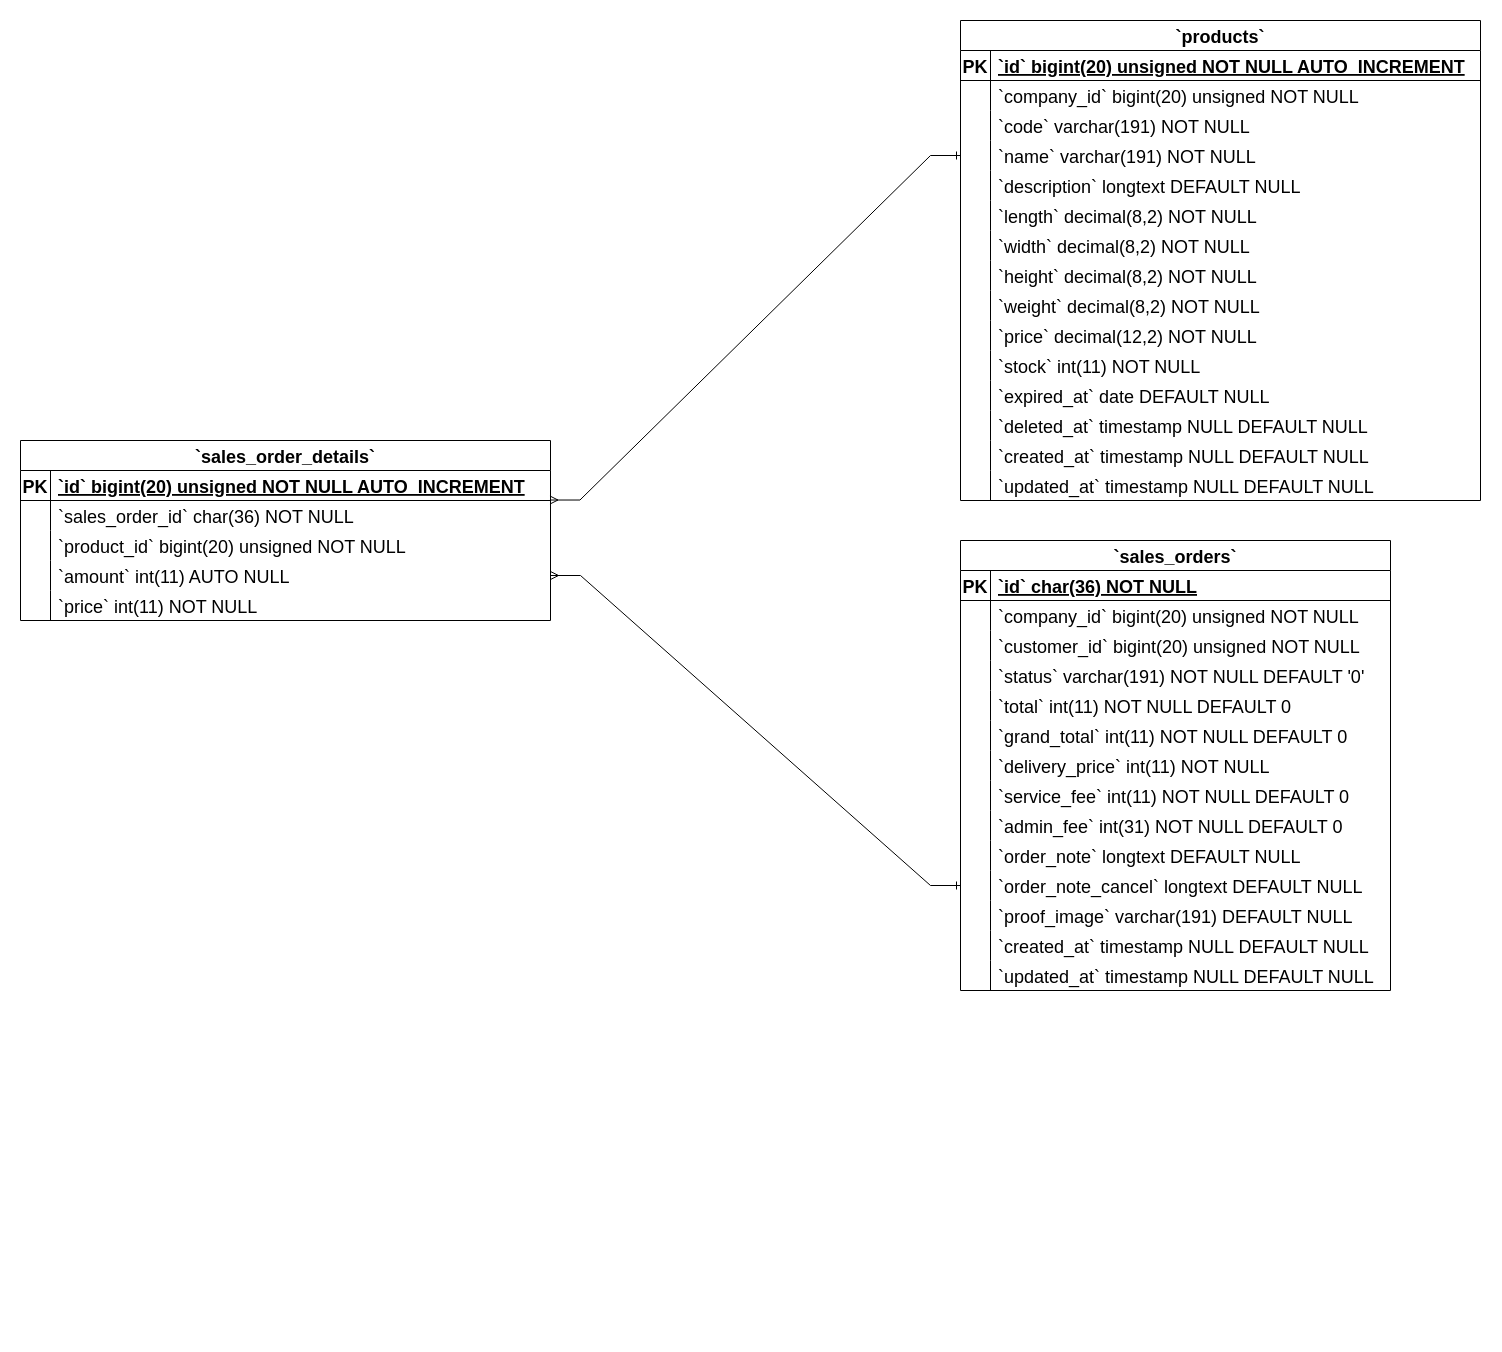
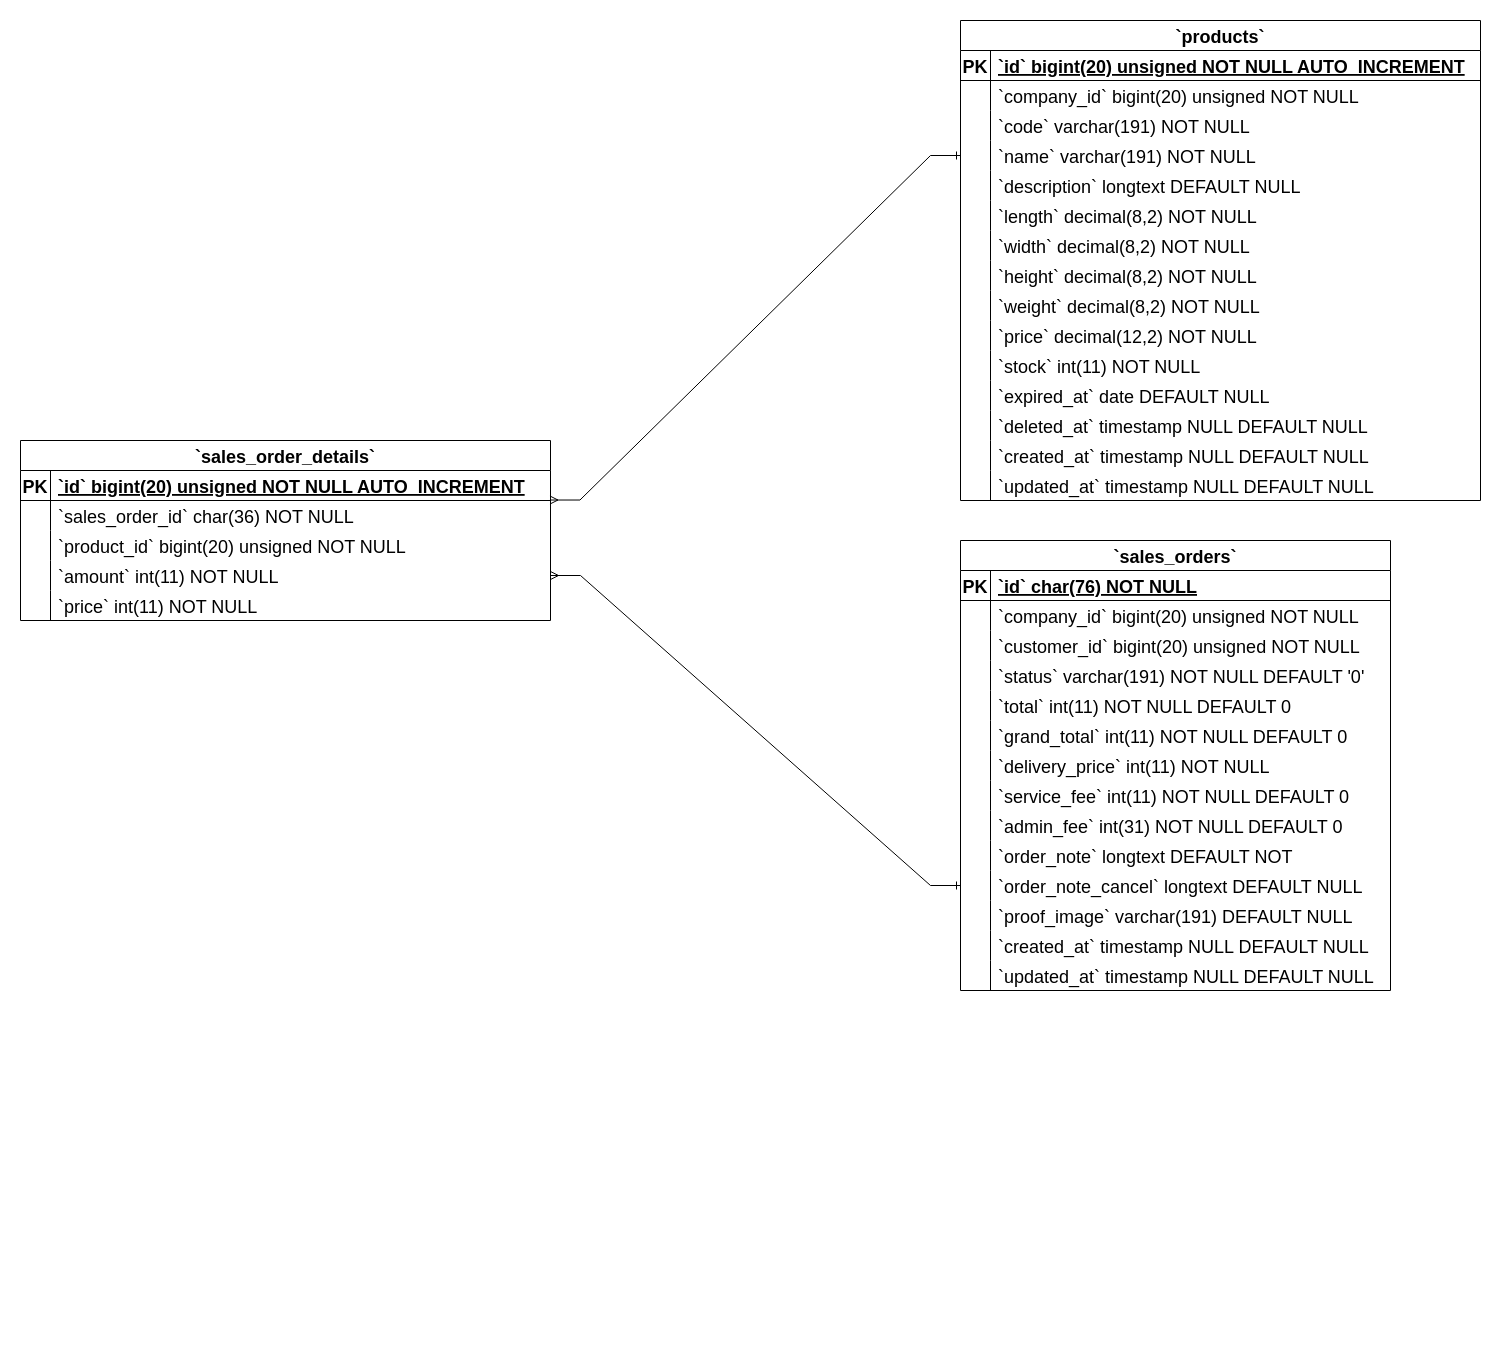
- <mxCell id="14" value="`amount` int(11) AUTO NULL" style="shape=partialRectangle;overflow=hidden;connectable=0;fillColor=none;align=left;strokeColor=inherit;top=0;left=0;bottom=0;right=0;spacingLeft=6;fontSize=18;" parent="12" vertex="1"><mxGeometry x="30" width="500" height="30" as="geometry"><mxRectangle width="500" height="30" as="alternateBounds" /></mxGeometry></mxCell>
+ <mxCell id="14" value="`amount` int(11) NOT NULL" style="shape=partialRectangle;overflow=hidden;connectable=0;fillColor=none;align=left;strokeColor=inherit;top=0;left=0;bottom=0;right=0;spacingLeft=6;fontSize=18;" parent="12" vertex="1"><mxGeometry x="30" width="500" height="30" as="geometry"><mxRectangle width="500" height="30" as="alternateBounds" /></mxGeometry></mxCell>
- <mxCell id="67" value="`id` char(36) NOT NULL" style="shape=partialRectangle;overflow=hidden;connectable=0;fillColor=none;align=left;strokeColor=inherit;top=0;left=0;bottom=0;right=0;spacingLeft=6;fontStyle=5;fontSize=18;" parent="65" vertex="1"><mxGeometry x="30" width="400" height="30" as="geometry"><mxRectangle width="400" height="30" as="alternateBounds" /></mxGeometry></mxCell>
+ <mxCell id="67" value="`id` char(76) NOT NULL" style="shape=partialRectangle;overflow=hidden;connectable=0;fillColor=none;align=left;strokeColor=inherit;top=0;left=0;bottom=0;right=0;spacingLeft=6;fontStyle=5;fontSize=18;" parent="65" vertex="1"><mxGeometry x="30" width="400" height="30" as="geometry"><mxRectangle width="400" height="30" as="alternateBounds" /></mxGeometry></mxCell>
- <mxCell id="94" value="`order_note` longtext DEFAULT NULL" style="shape=partialRectangle;overflow=hidden;connectable=0;fillColor=none;align=left;strokeColor=inherit;top=0;left=0;bottom=0;right=0;spacingLeft=6;fontSize=18;" parent="92" vertex="1"><mxGeometry x="30" width="400" height="30" as="geometry"><mxRectangle width="400" height="30" as="alternateBounds" /></mxGeometry></mxCell>
+ <mxCell id="94" value="`order_note` longtext DEFAULT NOT" style="shape=partialRectangle;overflow=hidden;connectable=0;fillColor=none;align=left;strokeColor=inherit;top=0;left=0;bottom=0;right=0;spacingLeft=6;fontSize=18;" parent="92" vertex="1"><mxGeometry x="30" width="400" height="30" as="geometry"><mxRectangle width="400" height="30" as="alternateBounds" /></mxGeometry></mxCell>
